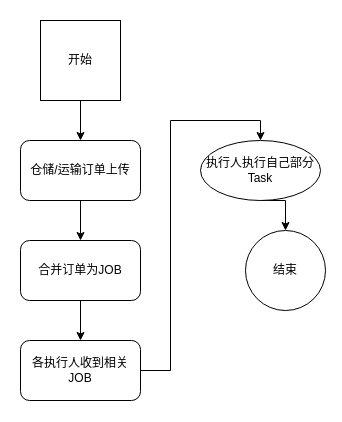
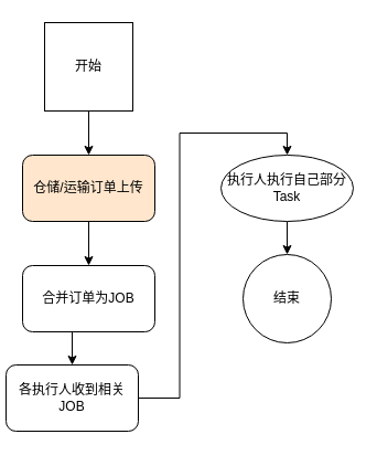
- <mxCell id="5" value="仓储/运输订单上传" style="rounded=1;whiteSpace=wrap;html=1;" vertex="1" parent="1"><mxGeometry x="20" y="140" width="120" height="60" as="geometry" /></mxCell>
+ <mxCell id="5" value="仓储/运输订单上传" style="rounded=1;whiteSpace=wrap;html=1;fillColor=#ffe6cc;" vertex="1" parent="1"><mxGeometry x="20" y="140" width="120" height="60" as="geometry" /></mxCell>
- <mxCell id="12" value="结束" style="ellipse;whiteSpace=wrap;html=1;aspect=fixed;" vertex="1" parent="1"><mxGeometry x="245" y="230" width="80" height="80" as="geometry" /></mxCell>
+ <mxCell id="12" value="结束" style="ellipse;whiteSpace=wrap;html=1;aspect=fixed;" vertex="1" parent="1"><mxGeometry x="220" y="230" width="80" height="80" as="geometry" /></mxCell>
- <mxCell id="9" value="各执行人收到相关JOB" style="rounded=1;whiteSpace=wrap;html=1;" vertex="1" parent="1"><mxGeometry x="20" y="340" width="120" height="60" as="geometry" /></mxCell>
+ <mxCell id="9" value="各执行人收到相关JOB" style="rounded=1;whiteSpace=wrap;html=1;" vertex="1" parent="1"><mxGeometry x="5" y="330" width="120" height="60" as="geometry" /></mxCell>
